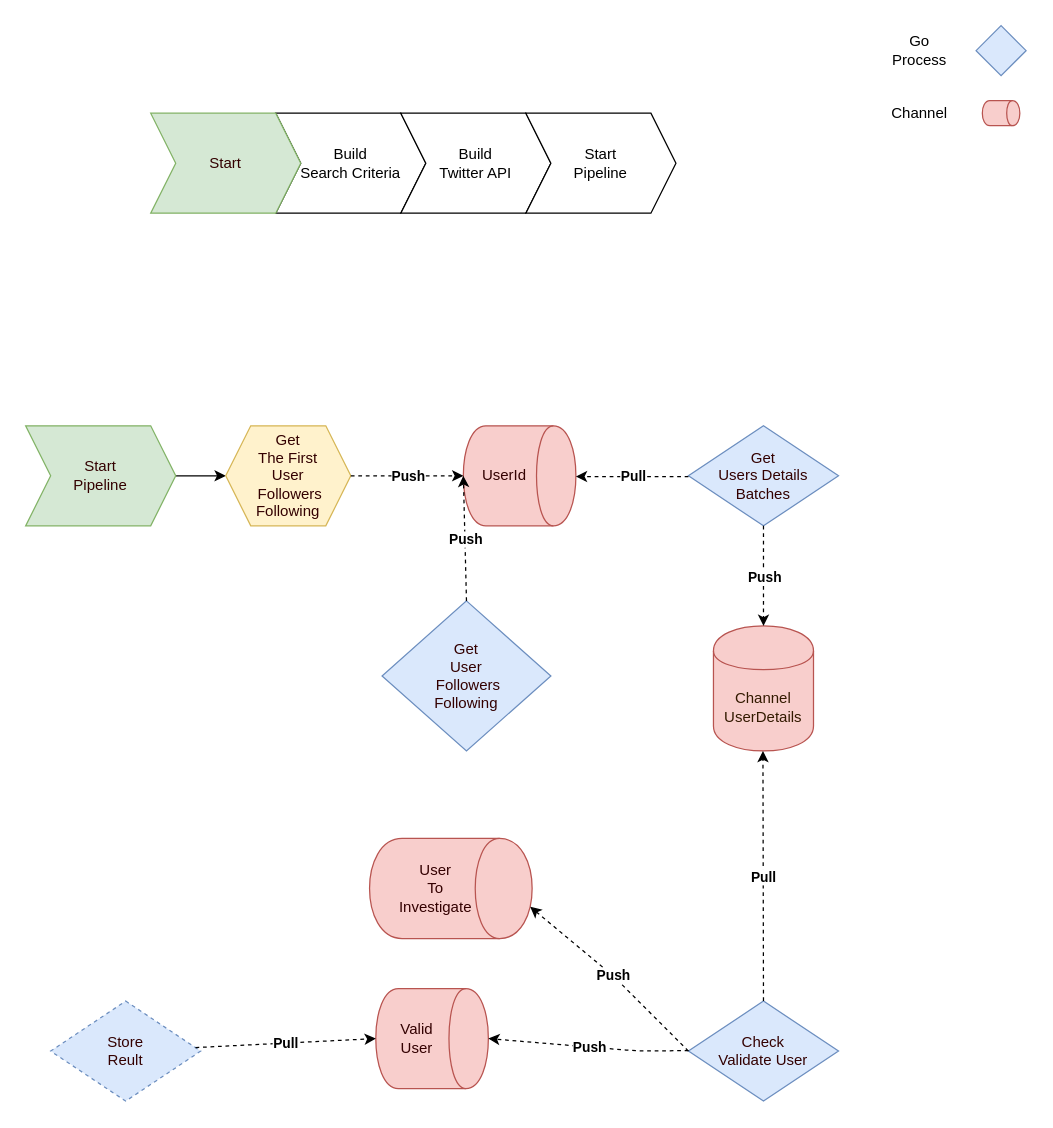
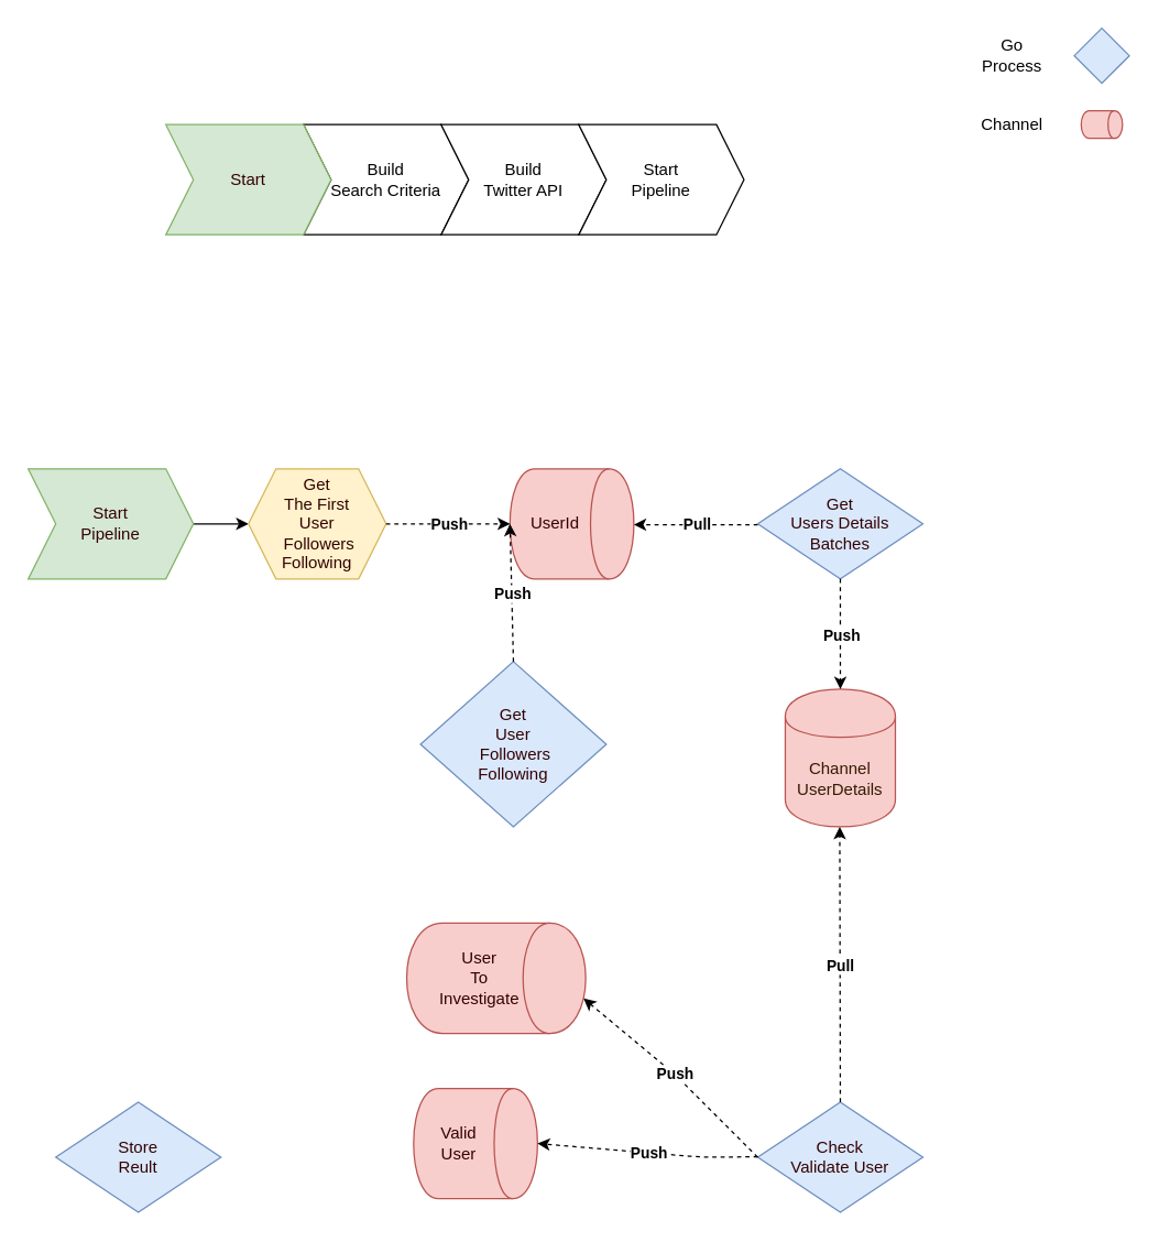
- <mxCell id="34" value="" style="endArrow=classic;html=1;dashed=1;entryX=0.5;entryY=1;entryDx=0;entryDy=0;" parent="1" source="33" target="30" edge="1"><mxGeometry relative="1" as="geometry"><mxPoint x="280" y="839.58" as="sourcePoint" /><mxPoint x="370" y="839.58" as="targetPoint" /></mxGeometry></mxCell>
- <mxCell id="35" value="&lt;b&gt;Pull&lt;/b&gt;" style="edgeLabel;resizable=0;html=1;align=center;verticalAlign=middle;" parent="34" connectable="0" vertex="1"><mxGeometry relative="1" as="geometry" /></mxCell>
- <mxCell id="33" value="&lt;div&gt;&lt;font color=&quot;#330000&quot;&gt;Store&lt;/font&gt;&lt;/div&gt;&lt;div&gt;&lt;font color=&quot;#330000&quot;&gt;Reult&lt;/font&gt;&lt;br&gt;&lt;/div&gt;" style="rhombus;whiteSpace=wrap;html=1;fillColor=#dae8fc;strokeColor=#6c8ebf;dashed=1;" parent="1" vertex="1"><mxGeometry x="40" y="800" width="120" height="80" as="geometry" /></mxCell>
+ <mxCell id="33" value="&lt;div&gt;&lt;font color=&quot;#330000&quot;&gt;Store&lt;/font&gt;&lt;/div&gt;&lt;div&gt;&lt;font color=&quot;#330000&quot;&gt;Reult&lt;/font&gt;&lt;br&gt;&lt;/div&gt;" style="rhombus;whiteSpace=wrap;html=1;fillColor=#dae8fc;strokeColor=#6c8ebf;" parent="1" vertex="1"><mxGeometry x="40" y="800" width="120" height="80" as="geometry" /></mxCell>
